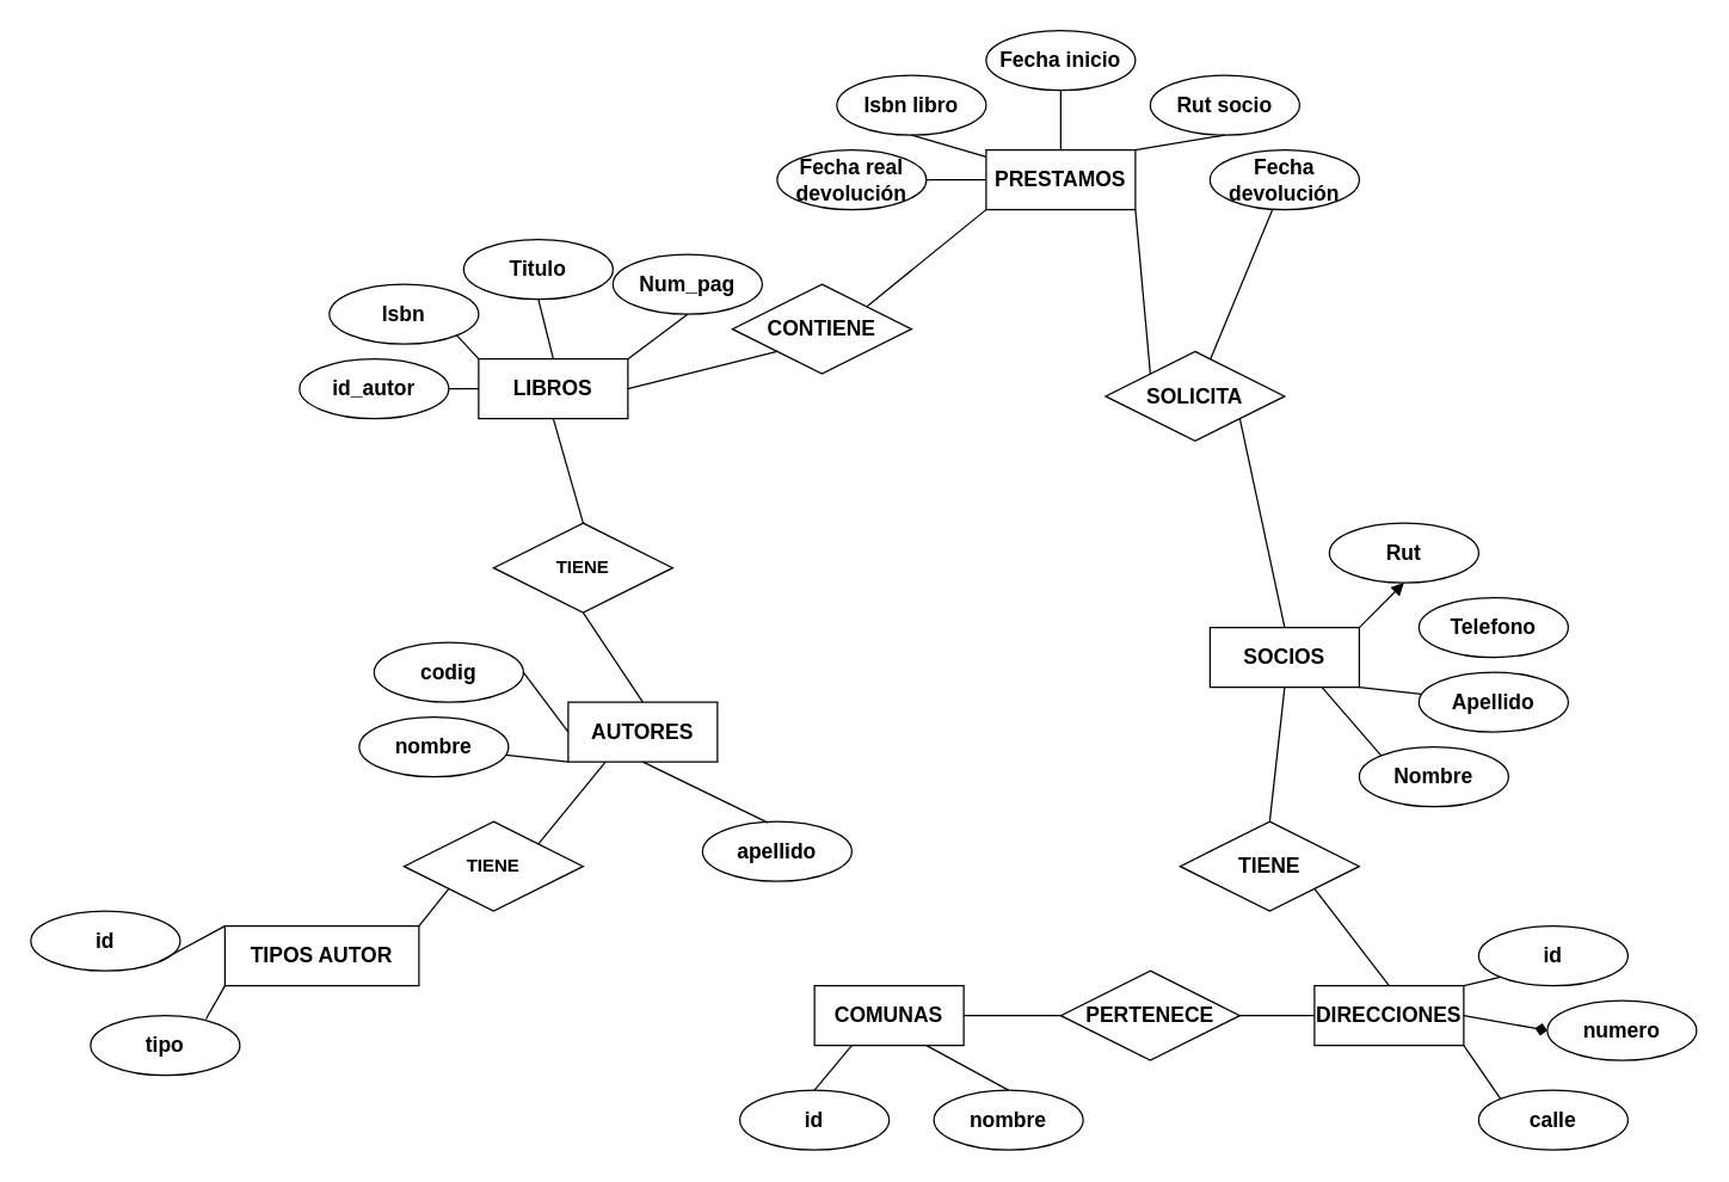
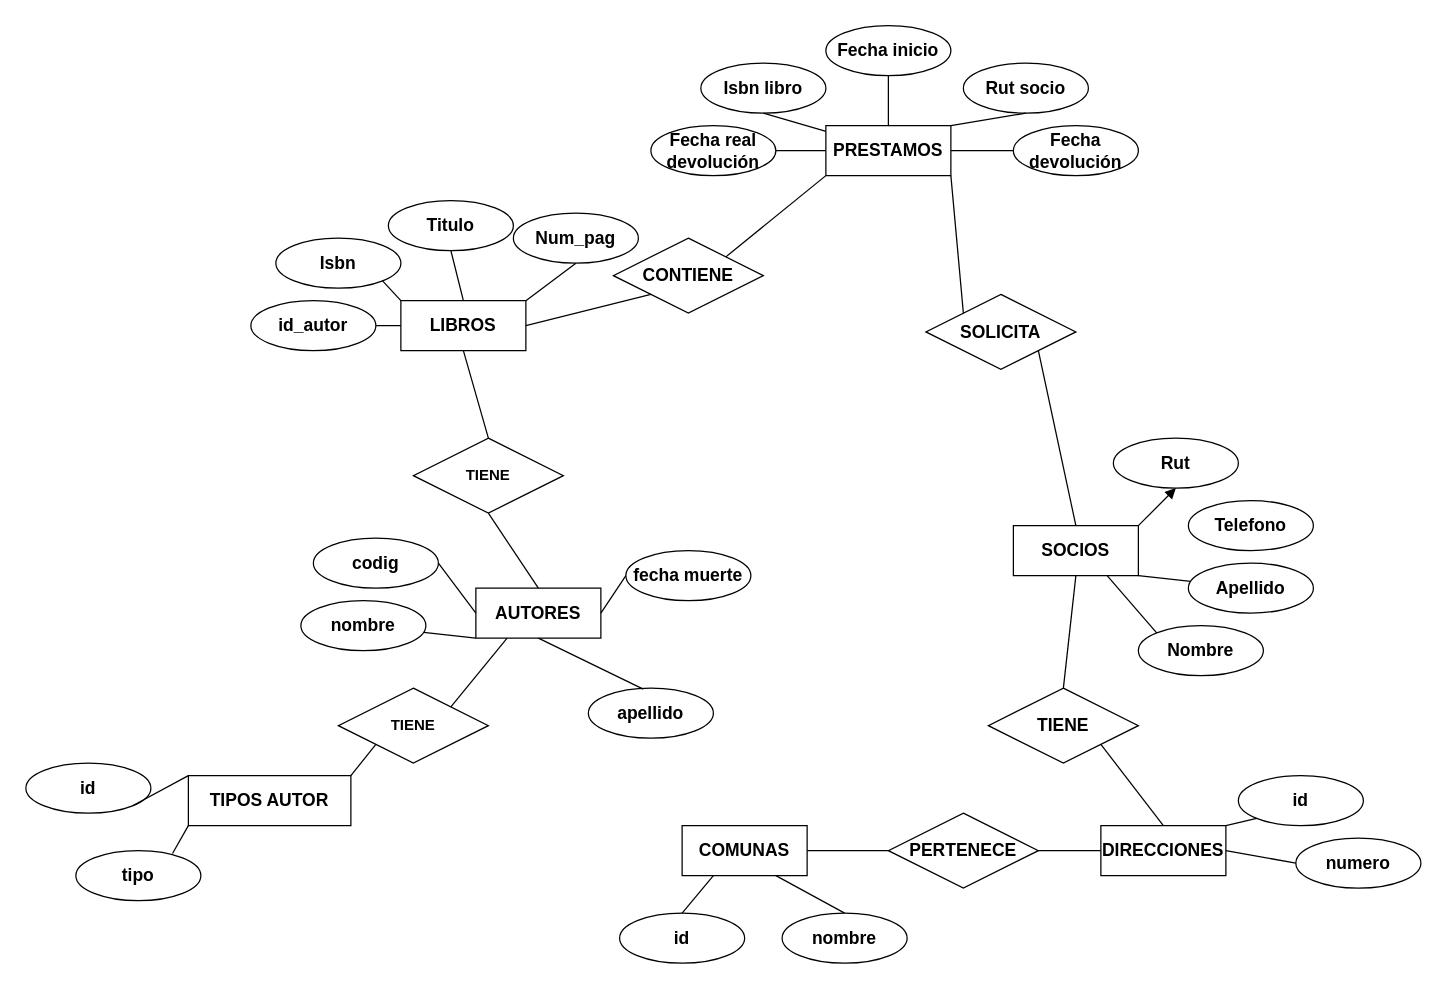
- <mxCell id="34" value="" style="endArrow=none;html=1;rounded=0;fontSize=14;strokeColor=default;" parent="1" source="18" target="39" edge="1"><mxGeometry relative="1" as="geometry"><mxPoint x="830" y="160" as="sourcePoint" /><mxPoint x="770" y="130" as="targetPoint" /></mxGeometry></mxCell>
+ <mxCell id="34" value="" style="endArrow=none;html=1;rounded=0;fontSize=14;strokeColor=default;entryX=1;entryY=0.5;entryDx=0;entryDy=0;" parent="1" source="18" target="42" edge="1"><mxGeometry relative="1" as="geometry"><mxPoint x="830" y="160" as="sourcePoint" /><mxPoint x="770" y="130" as="targetPoint" /></mxGeometry></mxCell>
+ <mxCell id="29" value="fecha muerte" style="ellipse;whiteSpace=wrap;html=1;align=center;fontSize=14;fontStyle=1" parent="1" vertex="1"><mxGeometry x="500" y="440" width="100" height="40" as="geometry" /></mxCell>
+ <mxCell id="30" value="" style="endArrow=none;html=1;rounded=0;fontSize=14;strokeColor=default;entryX=1;entryY=0.5;entryDx=0;entryDy=0;exitX=0;exitY=0.5;exitDx=0;exitDy=0;" parent="1" source="29" target="22" edge="1"><mxGeometry relative="1" as="geometry"><mxPoint x="552.211" y="482.082" as="sourcePoint" /><mxPoint x="490" y="470" as="targetPoint" /></mxGeometry></mxCell>
- <mxCell id="51" value="" style="endArrow=diamond;html=1;rounded=0;fontSize=14;strokeColor=default;entryX=0;entryY=0.5;entryDx=0;entryDy=0;exitX=1;exitY=0.5;exitDx=0;exitDy=0;" parent="1" source="50" target="58" edge="1"><mxGeometry relative="1" as="geometry"><mxPoint x="880" y="700" as="sourcePoint" /><mxPoint x="865.355" y="715.858" as="targetPoint" /></mxGeometry></mxCell>
+ <mxCell id="51" value="" style="endArrow=none;html=1;rounded=0;fontSize=14;strokeColor=default;entryX=0;entryY=0.5;entryDx=0;entryDy=0;exitX=1;exitY=0.5;exitDx=0;exitDy=0;" parent="1" source="50" target="58" edge="1"><mxGeometry relative="1" as="geometry"><mxPoint x="880" y="700" as="sourcePoint" /><mxPoint x="865.355" y="715.858" as="targetPoint" /></mxGeometry></mxCell>
- <mxCell id="74" value="" style="endArrow=none;html=1;rounded=0;fontSize=14;strokeColor=default;entryX=0;entryY=0;entryDx=0;entryDy=0;exitX=1;exitY=1;exitDx=0;exitDy=0;" parent="1" source="50" target="73" edge="1"><mxGeometry relative="1" as="geometry"><mxPoint x="990" y="690" as="sourcePoint" /><mxPoint x="1046" y="700" as="targetPoint" /></mxGeometry></mxCell>
- <mxCell id="73" value="calle" style="ellipse;whiteSpace=wrap;html=1;align=center;fontSize=14;fontStyle=1" parent="1" vertex="1"><mxGeometry x="990" y="730" width="100" height="40" as="geometry" /></mxCell>
